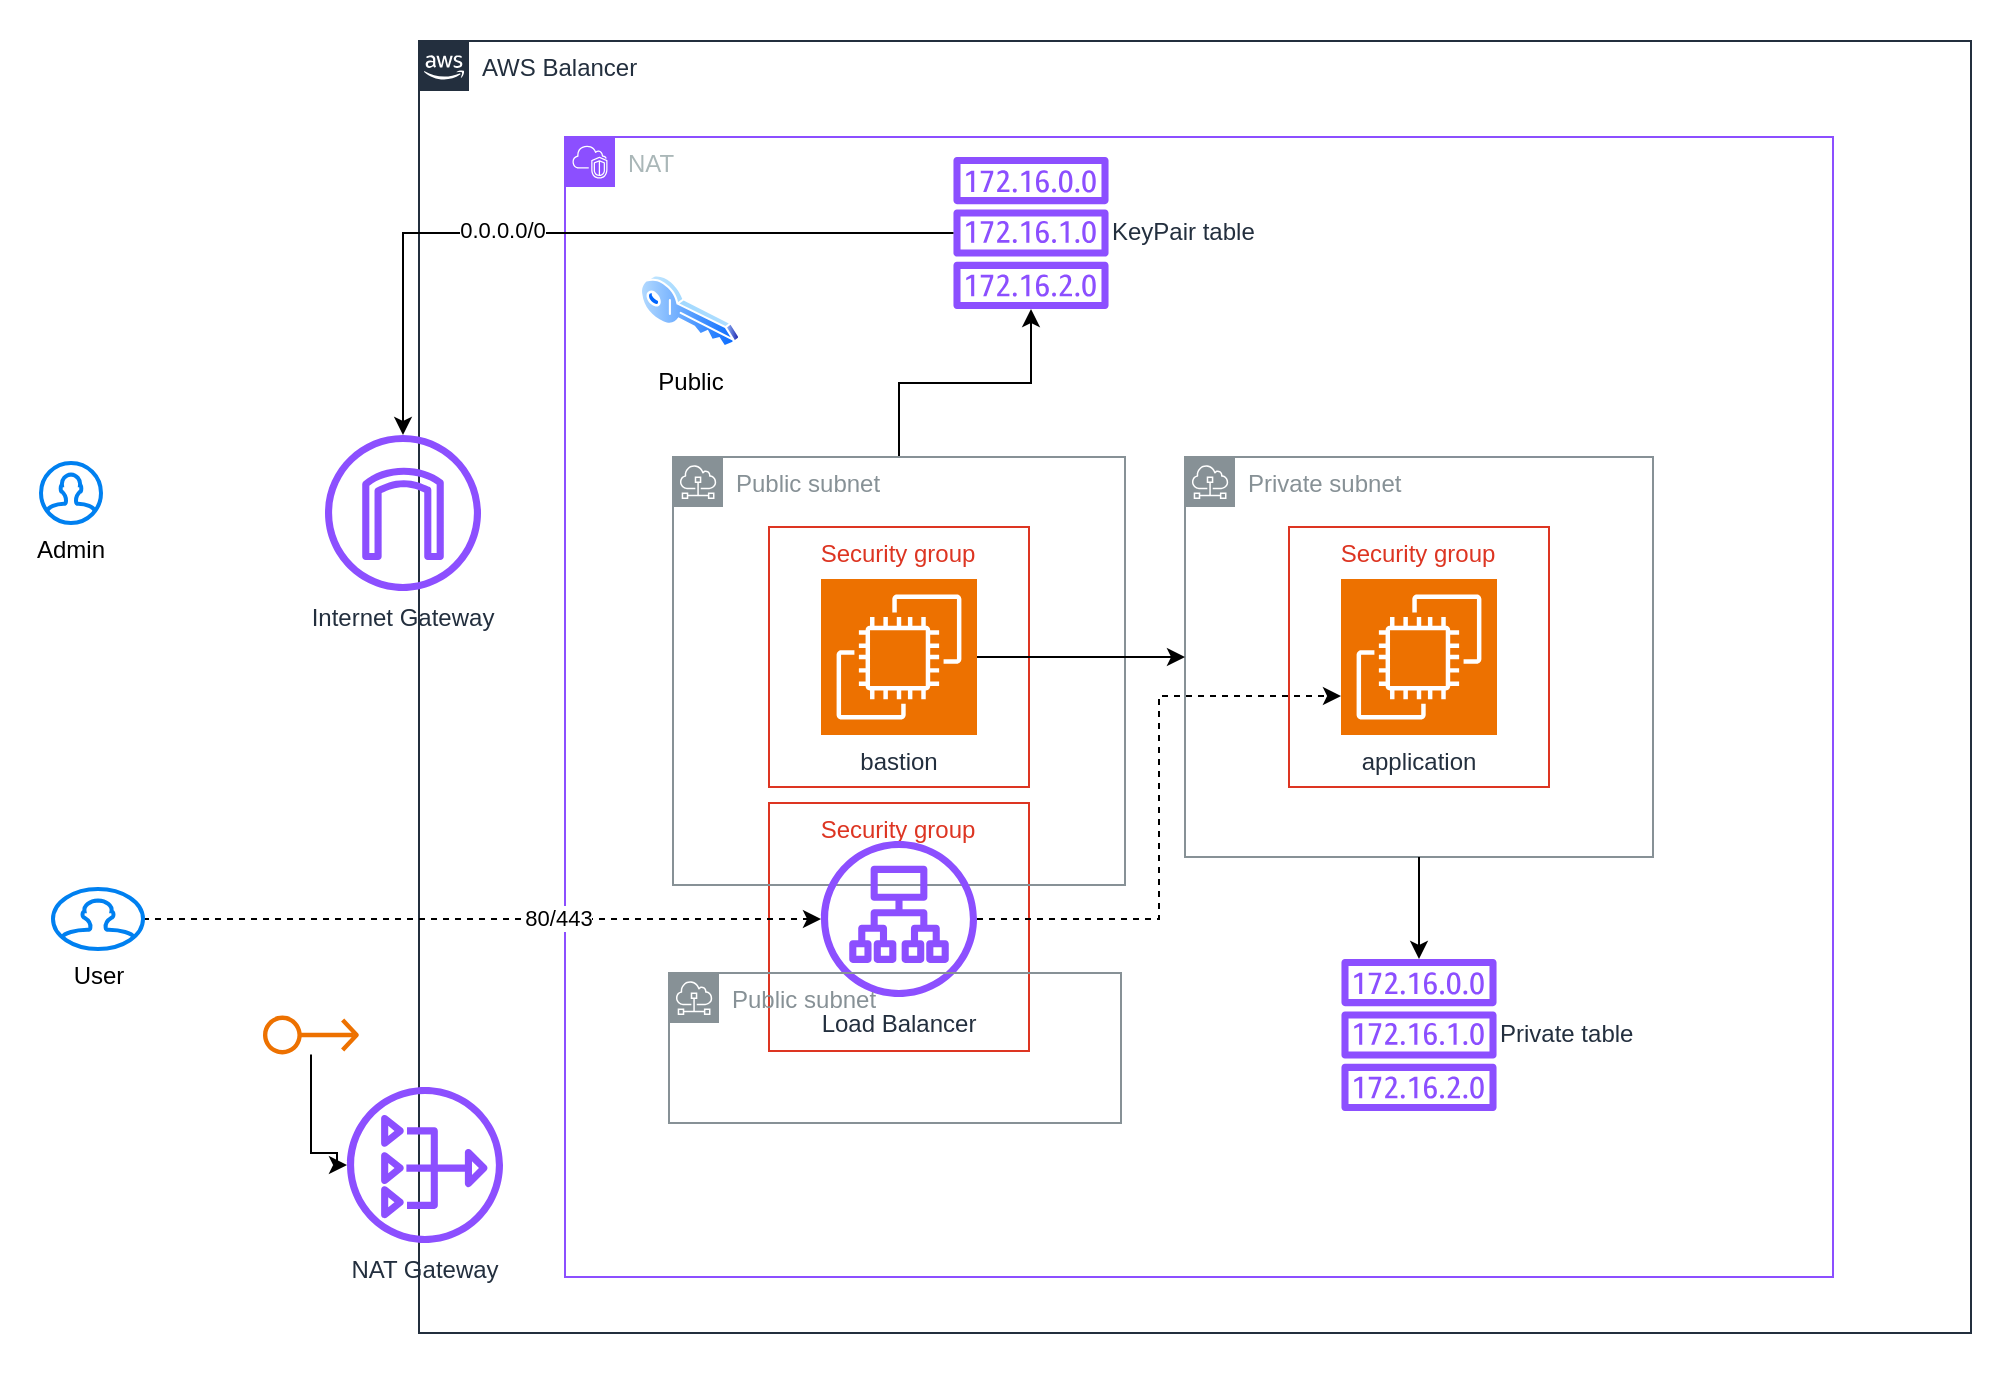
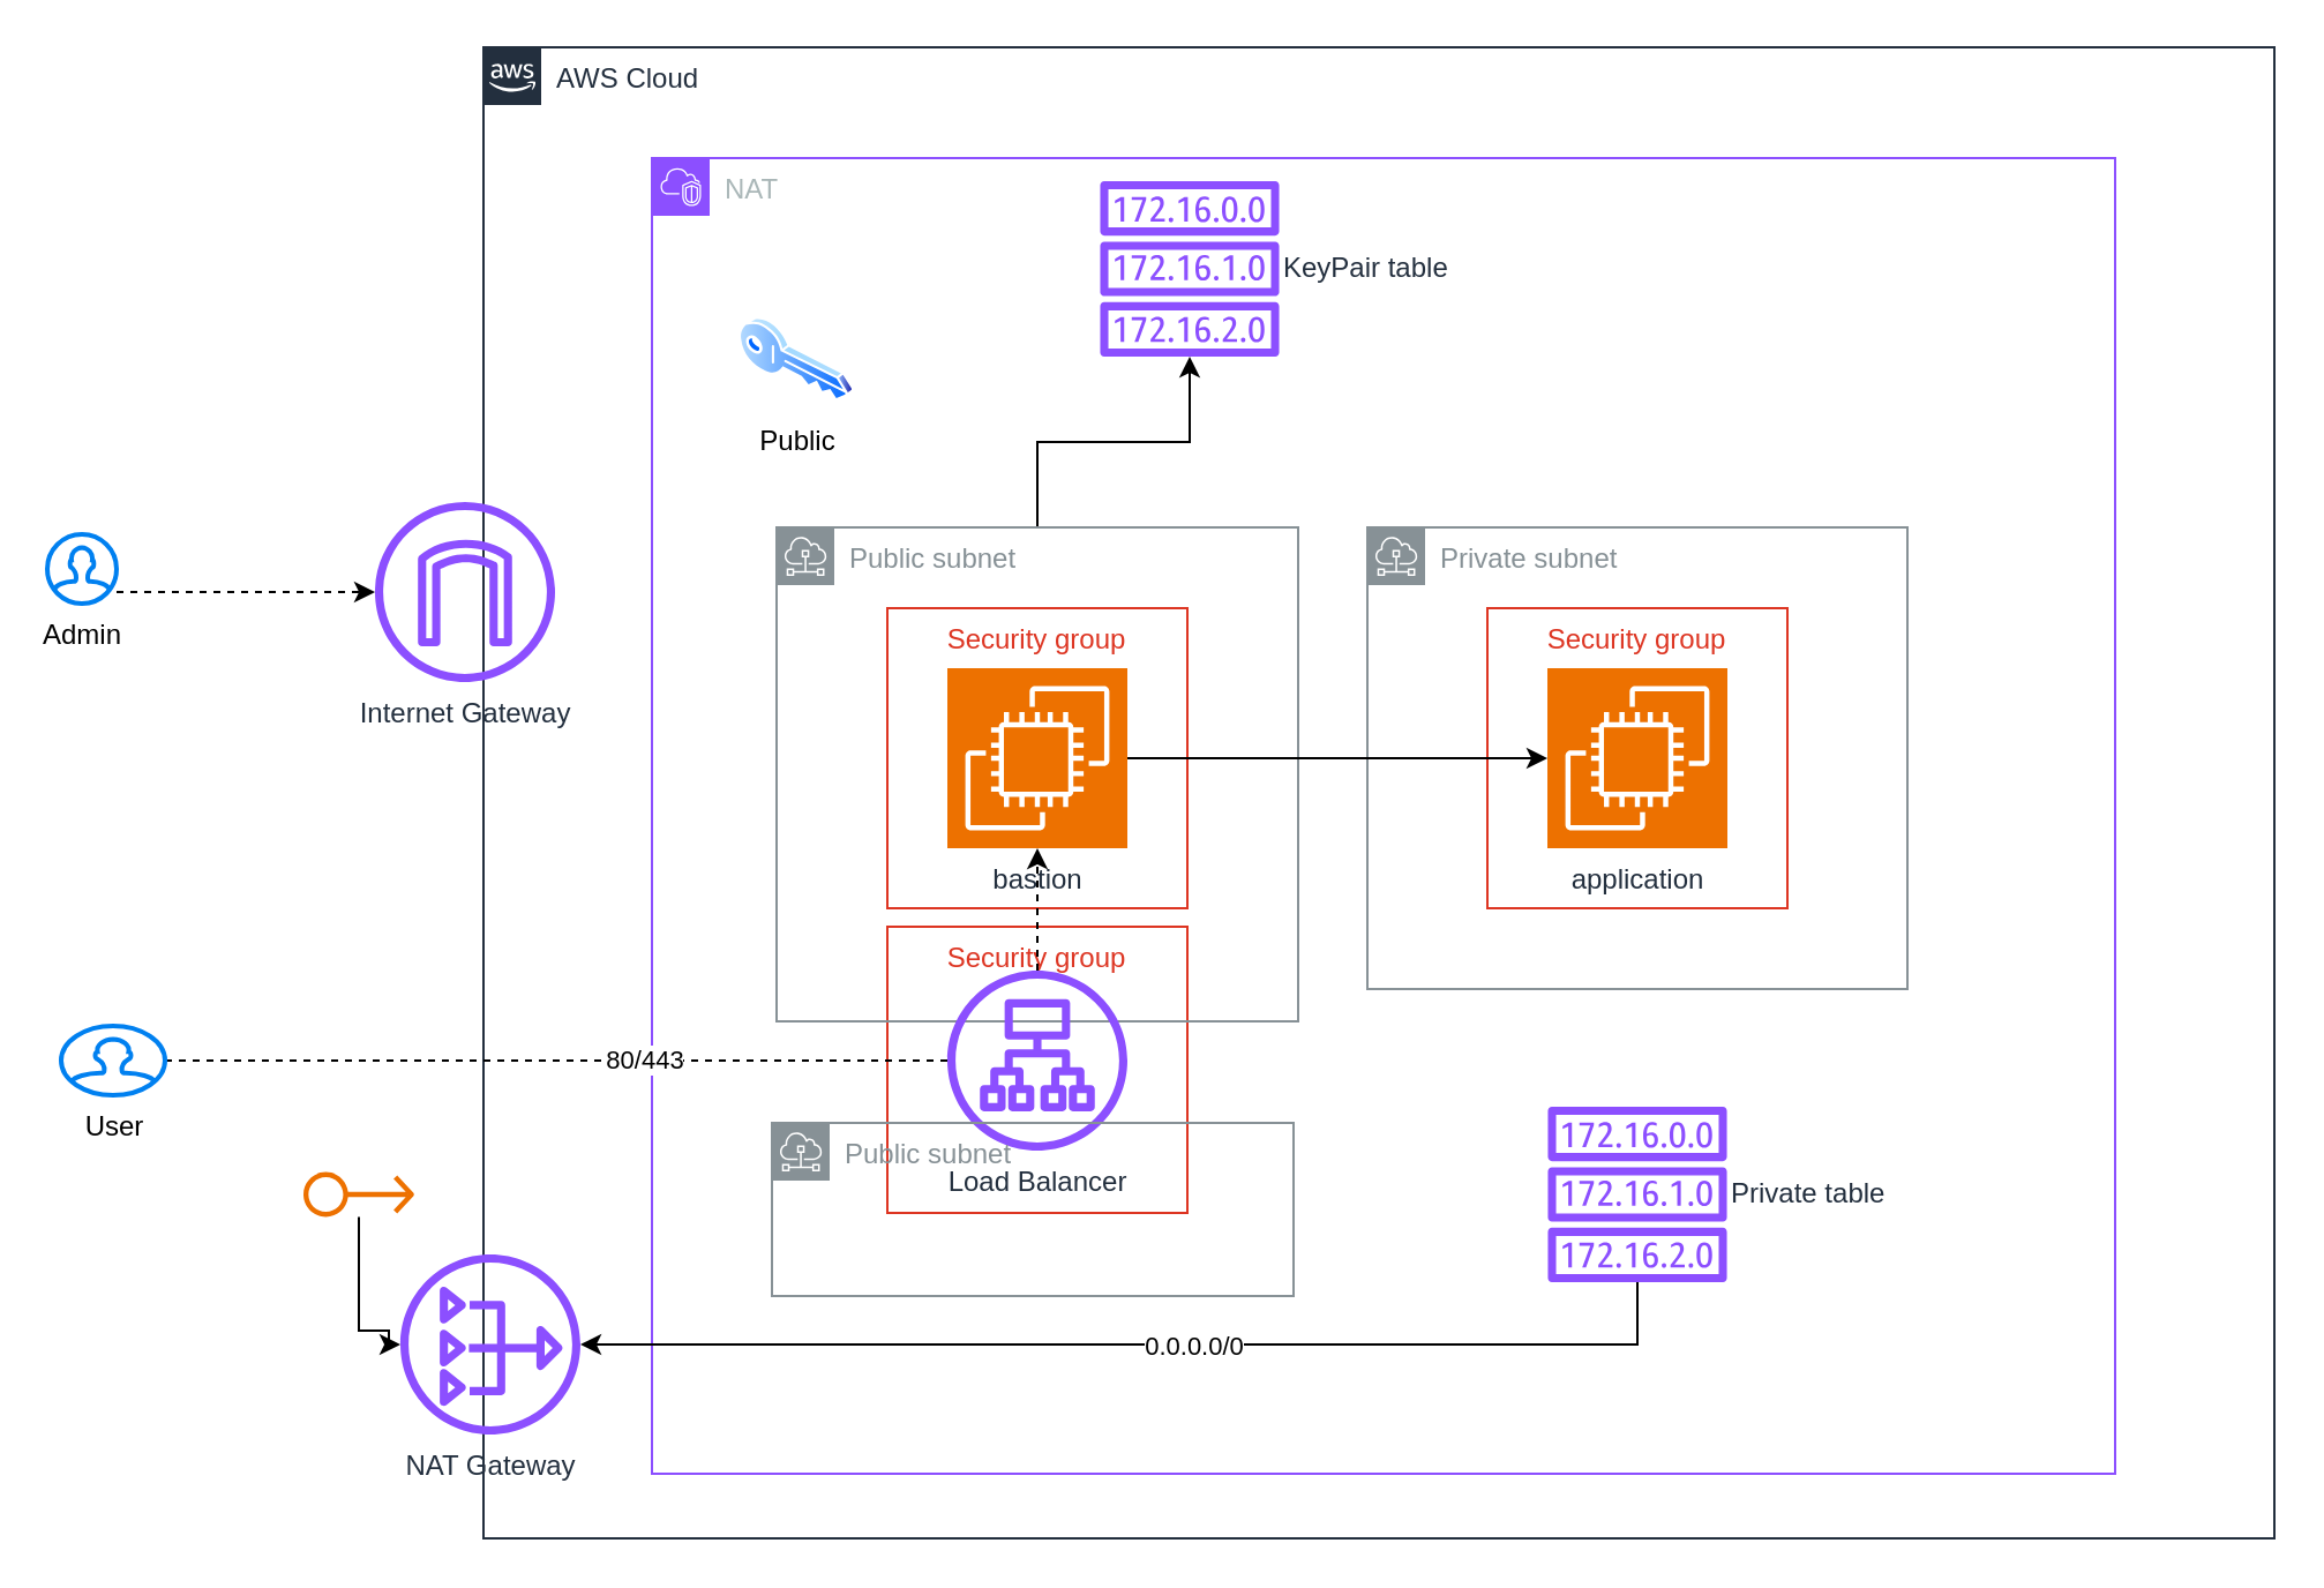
- <mxCell id="15" value="AWS Balancer" style="points=[[0,0],[0.25,0],[0.5,0],[0.75,0],[1,0],[1,0.25],[1,0.5],[1,0.75],[1,1],[0.75,1],[0.5,1],[0.25,1],[0,1],[0,0.75],[0,0.5],[0,0.25]];outlineConnect=0;gradientColor=none;html=1;whiteSpace=wrap;fontSize=12;fontStyle=0;container=1;pointerEvents=0;collapsible=0;recursiveResize=0;shape=mxgraph.aws4.group;grIcon=mxgraph.aws4.group_aws_cloud_alt;strokeColor=#232F3E;fillColor=none;verticalAlign=top;align=left;spacingLeft=30;fontColor=#232F3E;dashed=0;" vertex="1" parent="1"><mxGeometry x="209" y="20" width="776" height="646" as="geometry" /></mxCell>
+ <mxCell id="15" value="AWS Cloud" style="points=[[0,0],[0.25,0],[0.5,0],[0.75,0],[1,0],[1,0.25],[1,0.5],[1,0.75],[1,1],[0.75,1],[0.5,1],[0.25,1],[0,1],[0,0.75],[0,0.5],[0,0.25]];outlineConnect=0;gradientColor=none;html=1;whiteSpace=wrap;fontSize=12;fontStyle=0;container=1;pointerEvents=0;collapsible=0;recursiveResize=0;shape=mxgraph.aws4.group;grIcon=mxgraph.aws4.group_aws_cloud_alt;strokeColor=#232F3E;fillColor=none;verticalAlign=top;align=left;spacingLeft=30;fontColor=#232F3E;dashed=0;" vertex="1" parent="1"><mxGeometry x="209" y="20" width="776" height="646" as="geometry" /></mxCell>
- <mxCell id="20" style="edgeStyle=orthogonalEdgeStyle;rounded=0;orthogonalLoop=1;jettySize=auto;html=1;" edge="1" parent="1" source="10" target="19"><mxGeometry relative="1" as="geometry" /></mxCell>
- <mxCell id="21" value="0.0.0.0/0" style="edgeLabel;html=1;align=center;verticalAlign=middle;resizable=0;points=[];" vertex="1" connectable="0" parent="20"><mxGeometry x="0.201" y="-2" relative="1" as="geometry"><mxPoint as="offset" /></mxGeometry></mxCell>
+ <mxCell id="22" style="edgeStyle=orthogonalEdgeStyle;rounded=0;orthogonalLoop=1;jettySize=auto;html=1;dashed=1;" edge="1" parent="1" source="23" target="19"><mxGeometry relative="1" as="geometry"><Array as="points"><mxPoint x="104" y="256" /><mxPoint x="104" y="256" /></Array></mxGeometry></mxCell>
- <mxCell id="12" style="edgeStyle=orthogonalEdgeStyle;rounded=0;orthogonalLoop=1;jettySize=auto;html=1;" edge="1" parent="2" source="9" target="7"><mxGeometry relative="1" as="geometry" /></mxCell>
+ <mxCell id="12" style="edgeStyle=orthogonalEdgeStyle;rounded=0;orthogonalLoop=1;jettySize=auto;html=1;entryX=0;entryY=0.5;entryDx=0;entryDy=0;entryPerimeter=0;" edge="1" parent="2" source="9" target="11"><mxGeometry relative="1" as="geometry" /></mxCell>
- <mxCell id="14" style="edgeStyle=orthogonalEdgeStyle;rounded=0;orthogonalLoop=1;jettySize=auto;html=1;entryX=0;entryY=0.75;entryDx=0;entryDy=0;entryPerimeter=0;dashed=1;" edge="1" parent="2" source="13" target="11"><mxGeometry relative="1" as="geometry" /></mxCell>
+ <mxCell id="14" style="edgeStyle=orthogonalEdgeStyle;rounded=0;orthogonalLoop=1;jettySize=auto;html=1;dashed=1;" edge="1" parent="2" source="13" target="9"><mxGeometry relative="1" as="geometry" /></mxCell>
- <mxCell id="27" style="edgeStyle=orthogonalEdgeStyle;rounded=0;orthogonalLoop=1;jettySize=auto;html=1;startArrow=classic;startFill=1;endArrow=none;endFill=0;" edge="1" parent="1" source="16" target="7"><mxGeometry relative="1" as="geometry" /></mxCell>
- <mxCell id="24" style="edgeStyle=orthogonalEdgeStyle;rounded=0;orthogonalLoop=1;jettySize=auto;html=1;dashed=1;" edge="1" parent="1" source="26" target="13"><mxGeometry relative="1" as="geometry" /></mxCell>
+ <mxCell id="24" style="edgeStyle=orthogonalEdgeStyle;rounded=0;orthogonalLoop=1;jettySize=auto;html=1;dashed=1;endArrow=none;" edge="1" parent="1" source="26" target="13"><mxGeometry relative="1" as="geometry" /></mxCell>
+ <mxCell id="28" style="edgeStyle=orthogonalEdgeStyle;rounded=0;orthogonalLoop=1;jettySize=auto;html=1;" edge="1" parent="1" source="16" target="30"><mxGeometry relative="1" as="geometry"><Array as="points"><mxPoint x="709" y="582" /></Array></mxGeometry></mxCell>
+ <mxCell id="29" value="0.0.0.0/0" style="edgeLabel;html=1;align=center;verticalAlign=middle;resizable=0;points=[];" vertex="1" connectable="0" parent="28"><mxGeometry x="-0.076" y="5" relative="1" as="geometry"><mxPoint x="4" y="-5" as="offset" /></mxGeometry></mxCell>
